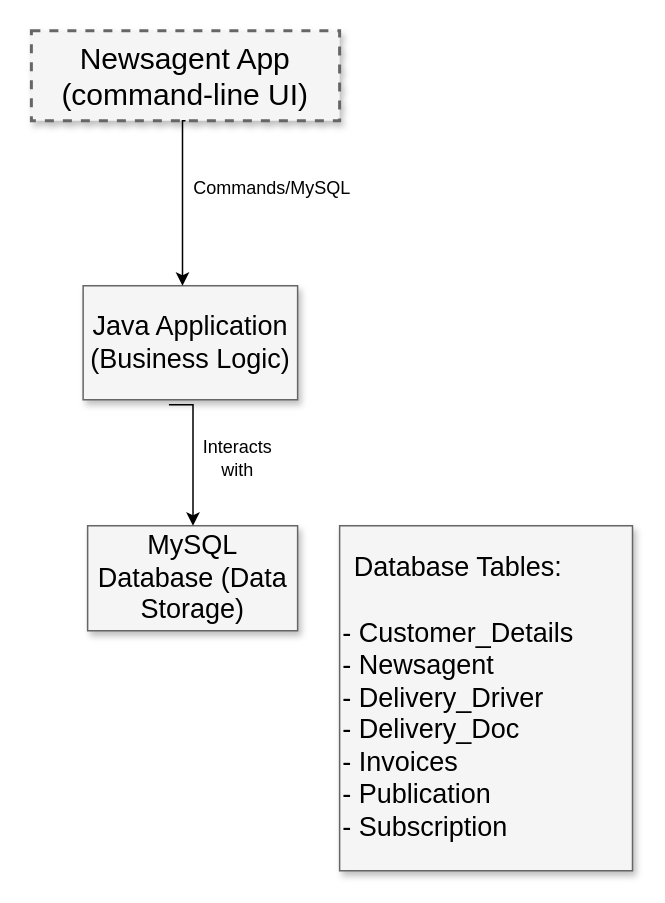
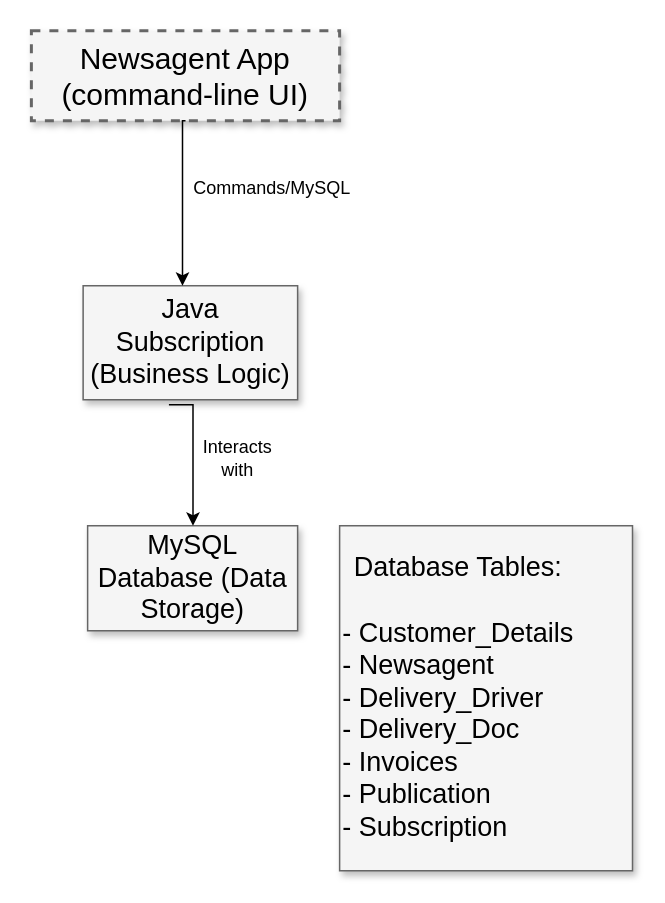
- <mxCell id="3" value="Java Application (Business Logic)" style="whiteSpace=wrap;html=1;shadow=1;fontSize=18;fillColor=#f5f5f5;strokeColor=#666666;" parent="1" vertex="1"><mxGeometry x="54.75" y="190" width="143" height="76" as="geometry" /></mxCell>
+ <mxCell id="3" value="Java Subscription (Business Logic)" style="whiteSpace=wrap;html=1;shadow=1;fontSize=18;fillColor=#f5f5f5;strokeColor=#666666;" parent="1" vertex="1"><mxGeometry x="54.75" y="190" width="143" height="76" as="geometry" /></mxCell>
